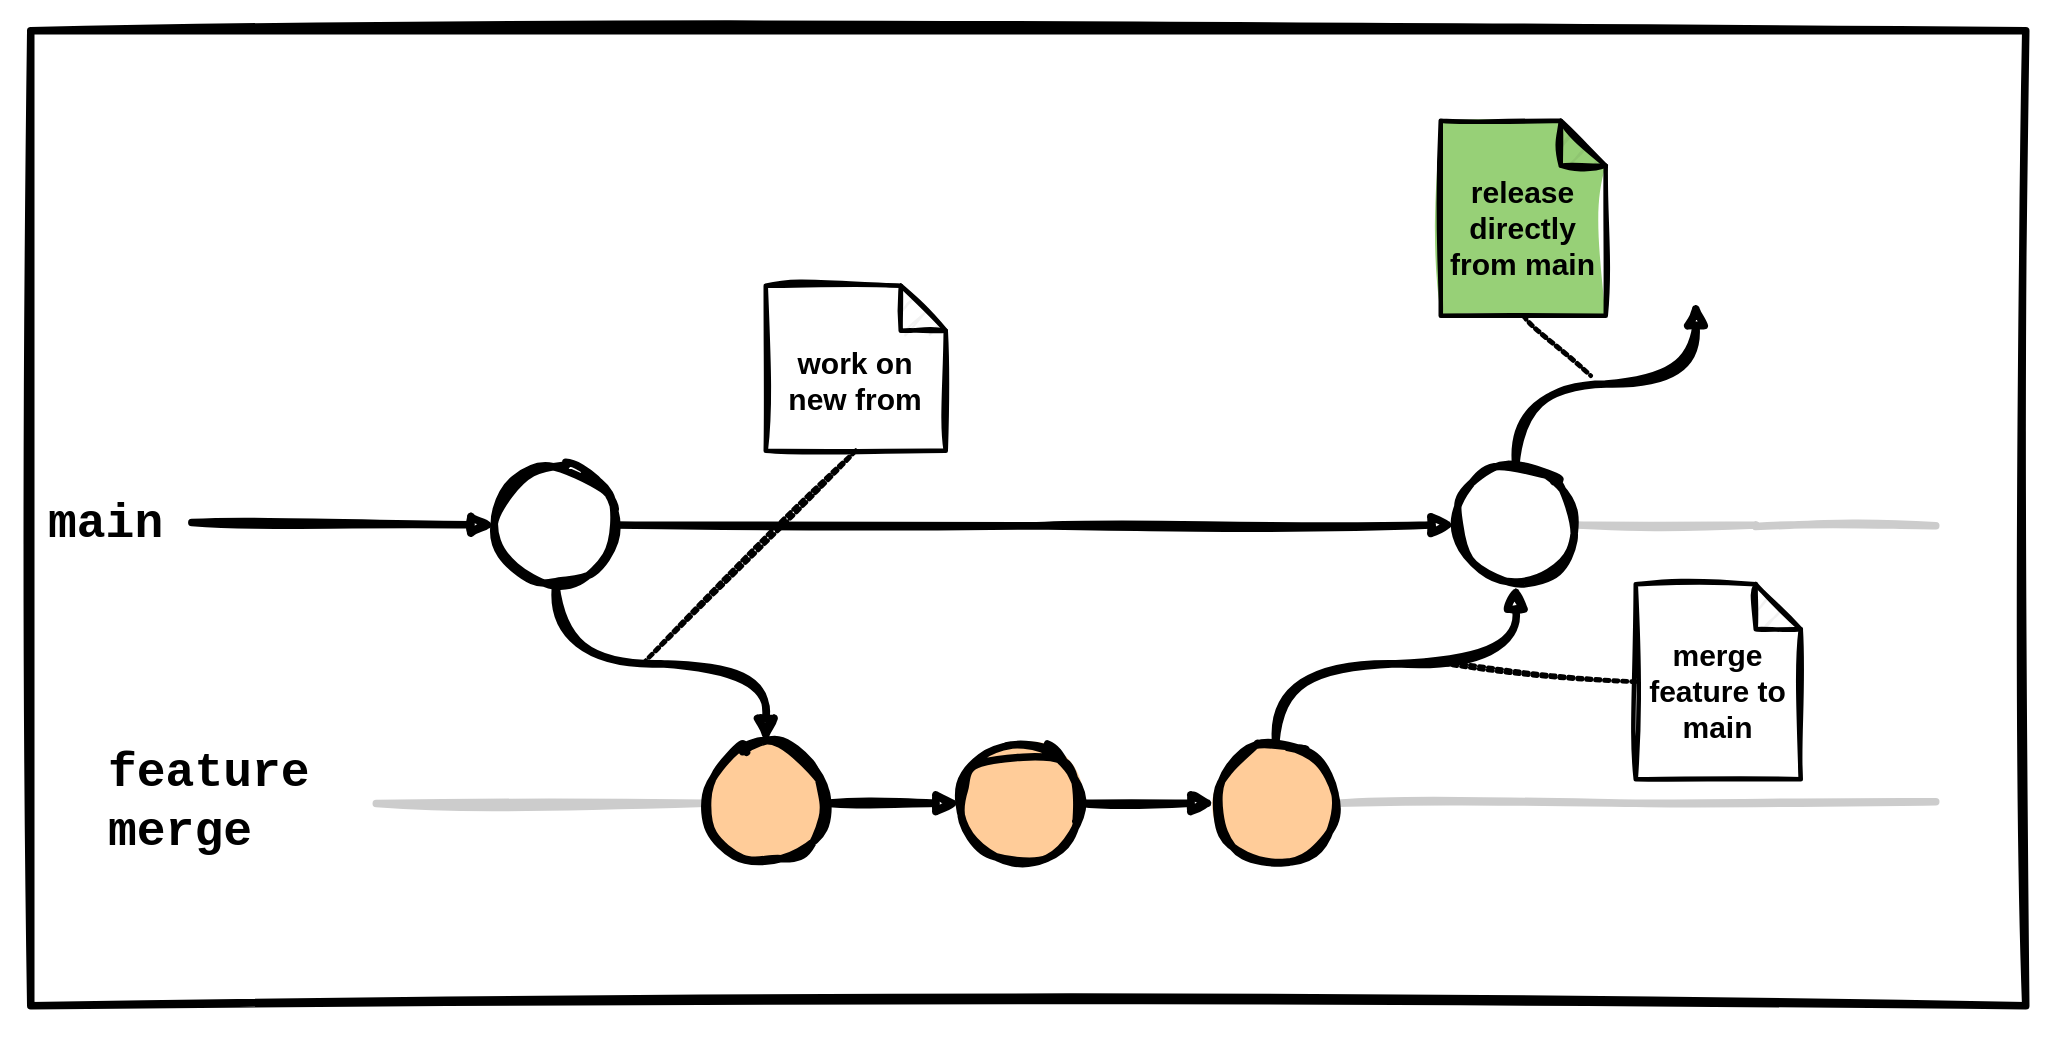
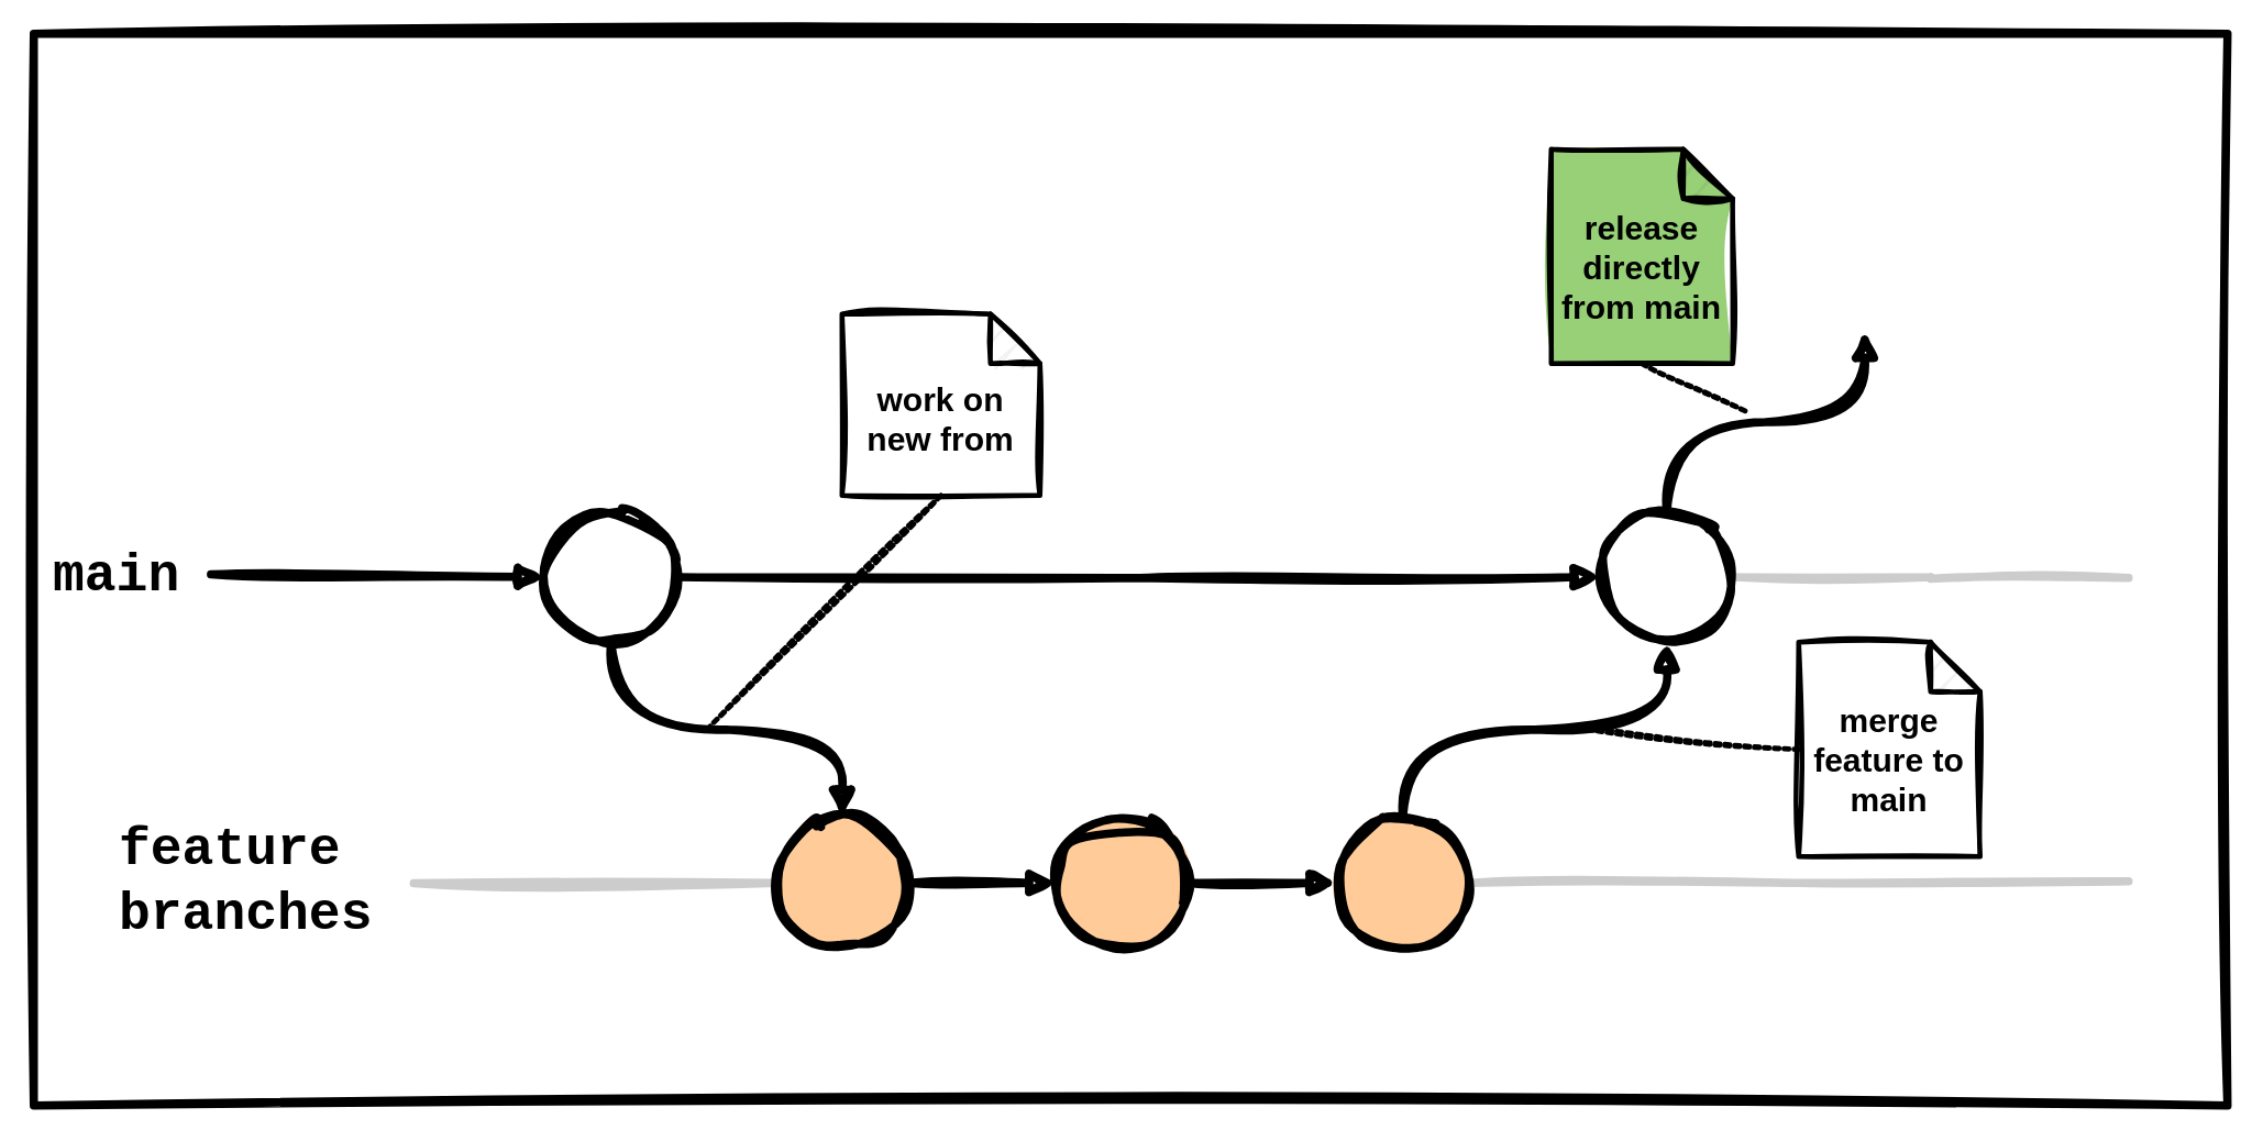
- <mxCell id="25" value="&lt;p style=&quot;line-height: 120%; font-size: 20px;&quot;&gt;&lt;span style=&quot;font-size: 20px;&quot;&gt;&lt;b style=&quot;font-size: 20px;&quot;&gt;release directly from main&lt;/b&gt;&lt;/span&gt;&lt;/p&gt;" style="shape=note;whiteSpace=wrap;html=1;backgroundOutline=1;darkOpacity=0.05;strokeWidth=3;labelPosition=center;verticalLabelPosition=middle;align=center;verticalAlign=bottom;sketch=1;curveFitting=1;jiggle=2;fillColor=#97D077;gradientColor=#97D077;fontSize=20;" parent="1" vertex="1"><mxGeometry x="960" y="80" width="110" height="130" as="geometry" /></mxCell>
+ <mxCell id="25" value="&lt;p style=&quot;line-height: 120%; font-size: 20px;&quot;&gt;&lt;span style=&quot;font-size: 20px;&quot;&gt;&lt;b style=&quot;font-size: 20px;&quot;&gt;release directly from main&lt;/b&gt;&lt;/span&gt;&lt;/p&gt;" style="shape=note;whiteSpace=wrap;html=1;backgroundOutline=1;darkOpacity=0.05;strokeWidth=3;labelPosition=center;verticalLabelPosition=middle;align=center;verticalAlign=bottom;sketch=1;curveFitting=1;jiggle=2;fillColor=#97D077;gradientColor=#97D077;fontSize=20;" parent="1" vertex="1"><mxGeometry x="940" y="90" width="110" height="130" as="geometry" /></mxCell>
- <mxCell id="9" value="&lt;b&gt;&lt;font style=&quot;font-size: 32px;&quot;&gt;feature &lt;br&gt;merge&lt;/font&gt;&lt;/b&gt;" style="text;html=1;align=left;verticalAlign=middle;resizable=0;points=[];autosize=1;strokeColor=none;fillColor=none;sketch=1;curveFitting=1;jiggle=2;fontFamily=Courier New;" parent="1" vertex="1"><mxGeometry x="70" y="490" width="180" height="90" as="geometry" /></mxCell>
+ <mxCell id="9" value="&lt;b&gt;&lt;font style=&quot;font-size: 32px;&quot;&gt;feature &lt;br&gt;branches&lt;/font&gt;&lt;/b&gt;" style="text;html=1;align=left;verticalAlign=middle;resizable=0;points=[];autosize=1;strokeColor=none;fillColor=none;sketch=1;curveFitting=1;jiggle=2;fontFamily=Courier New;" parent="1" vertex="1"><mxGeometry x="70" y="490" width="180" height="90" as="geometry" /></mxCell>
